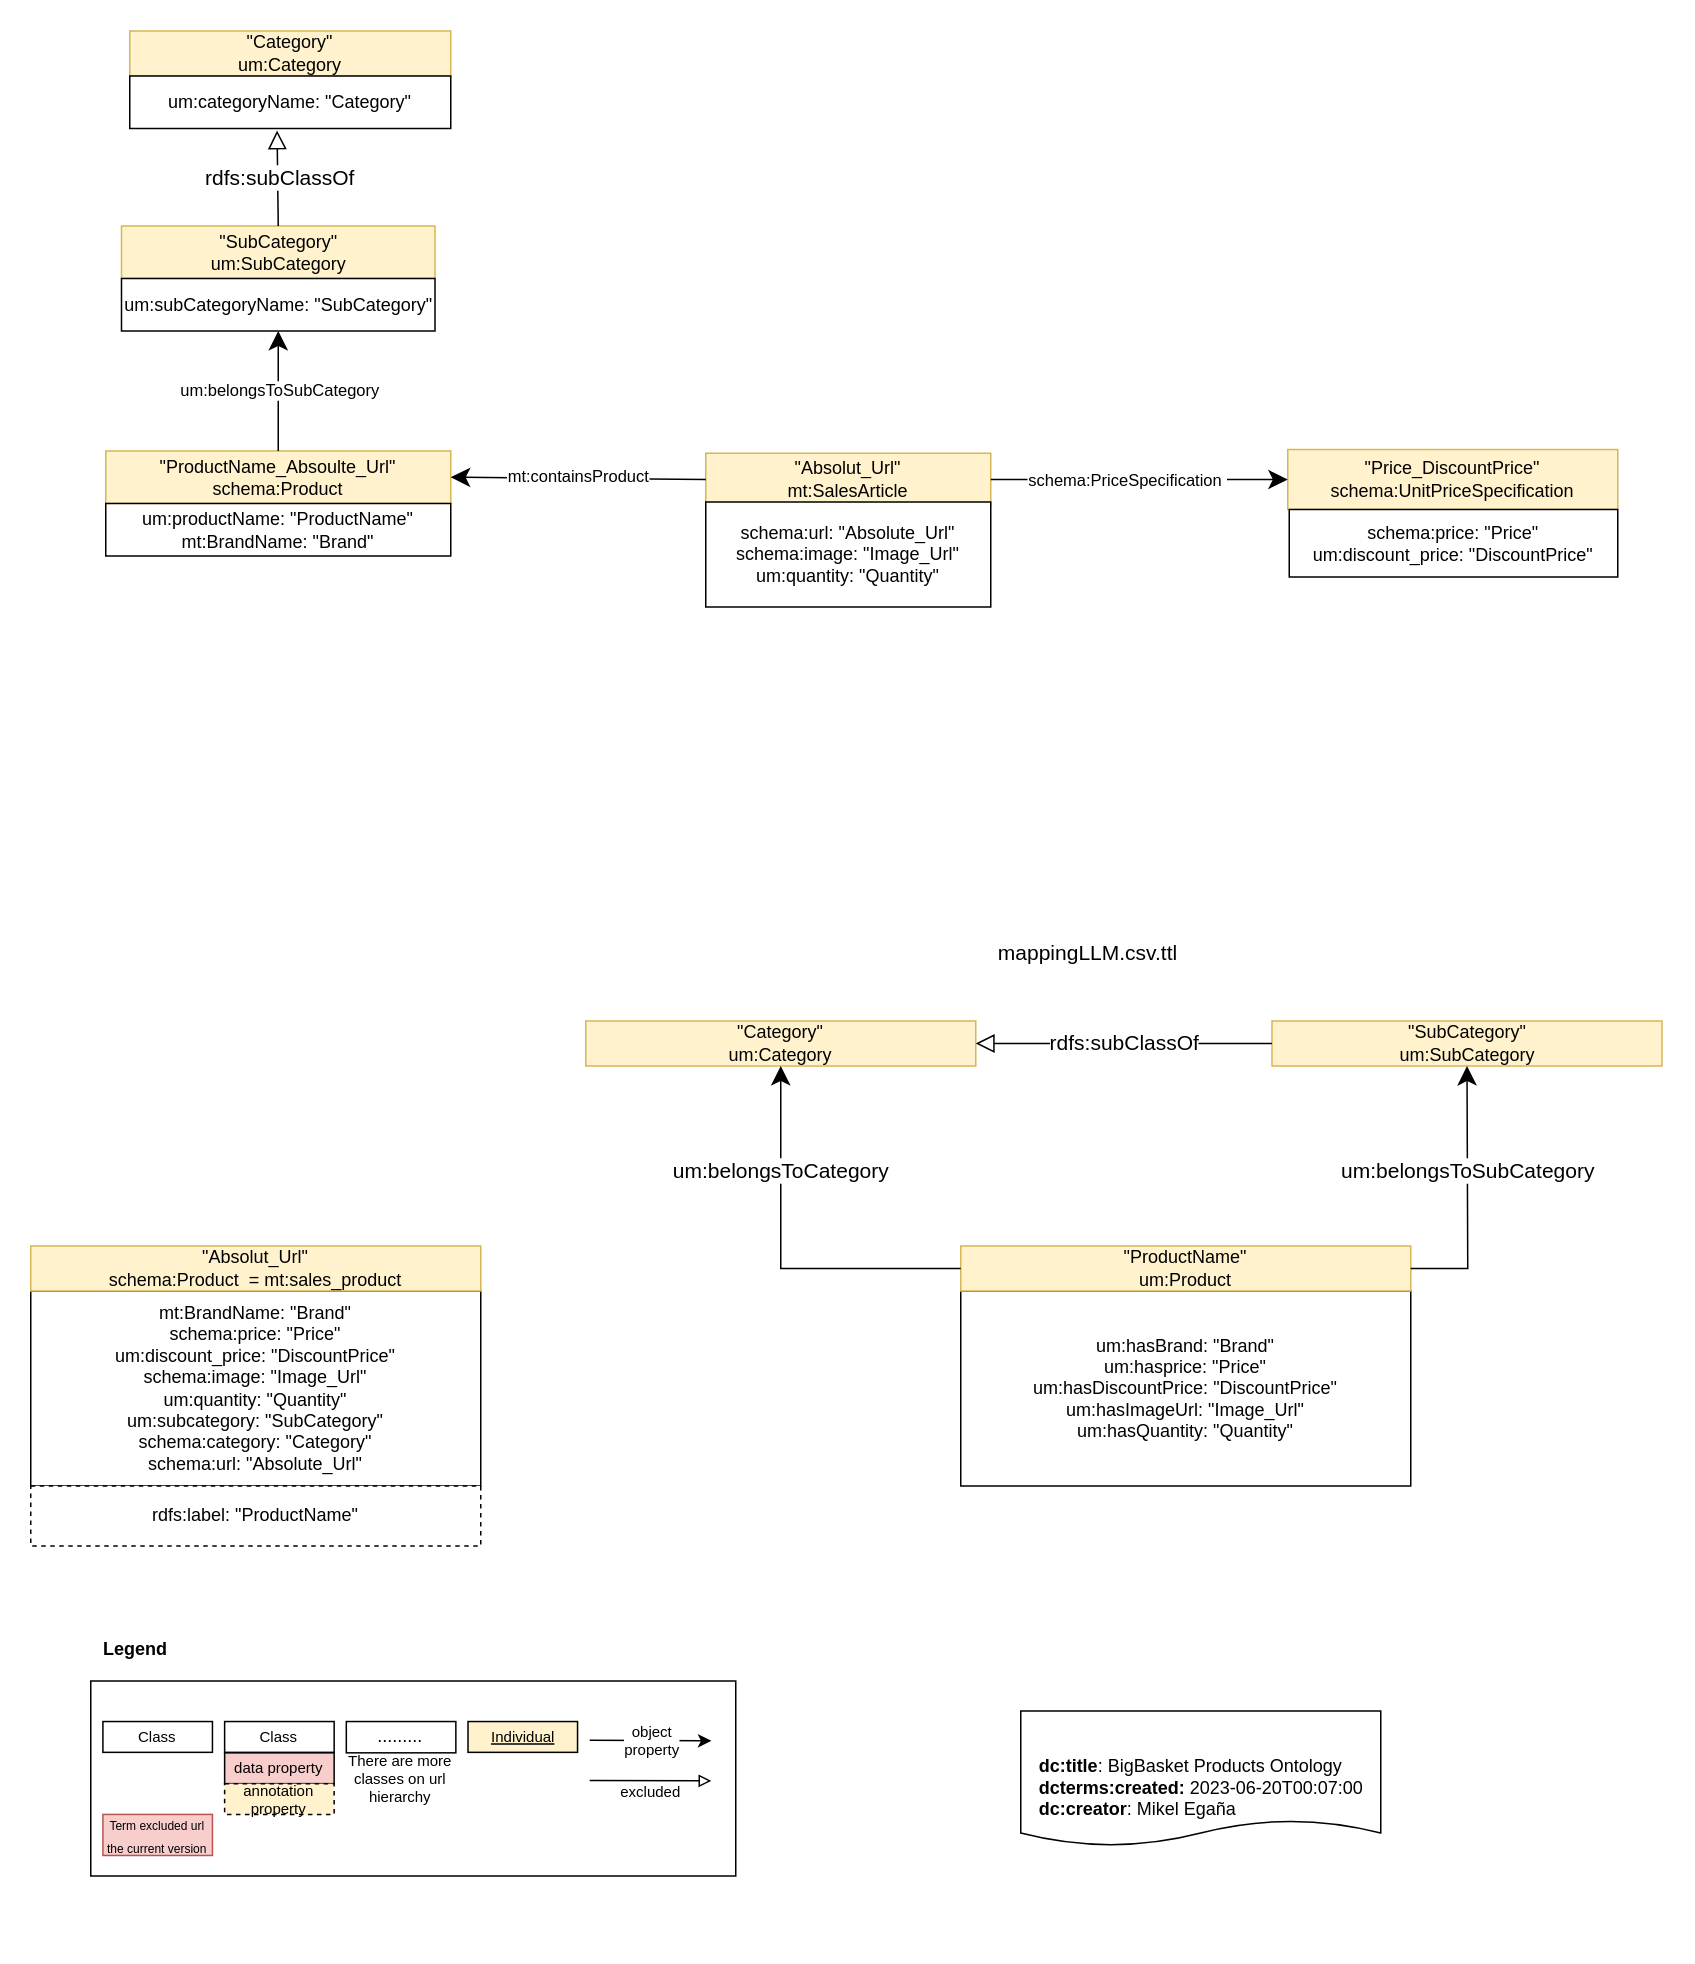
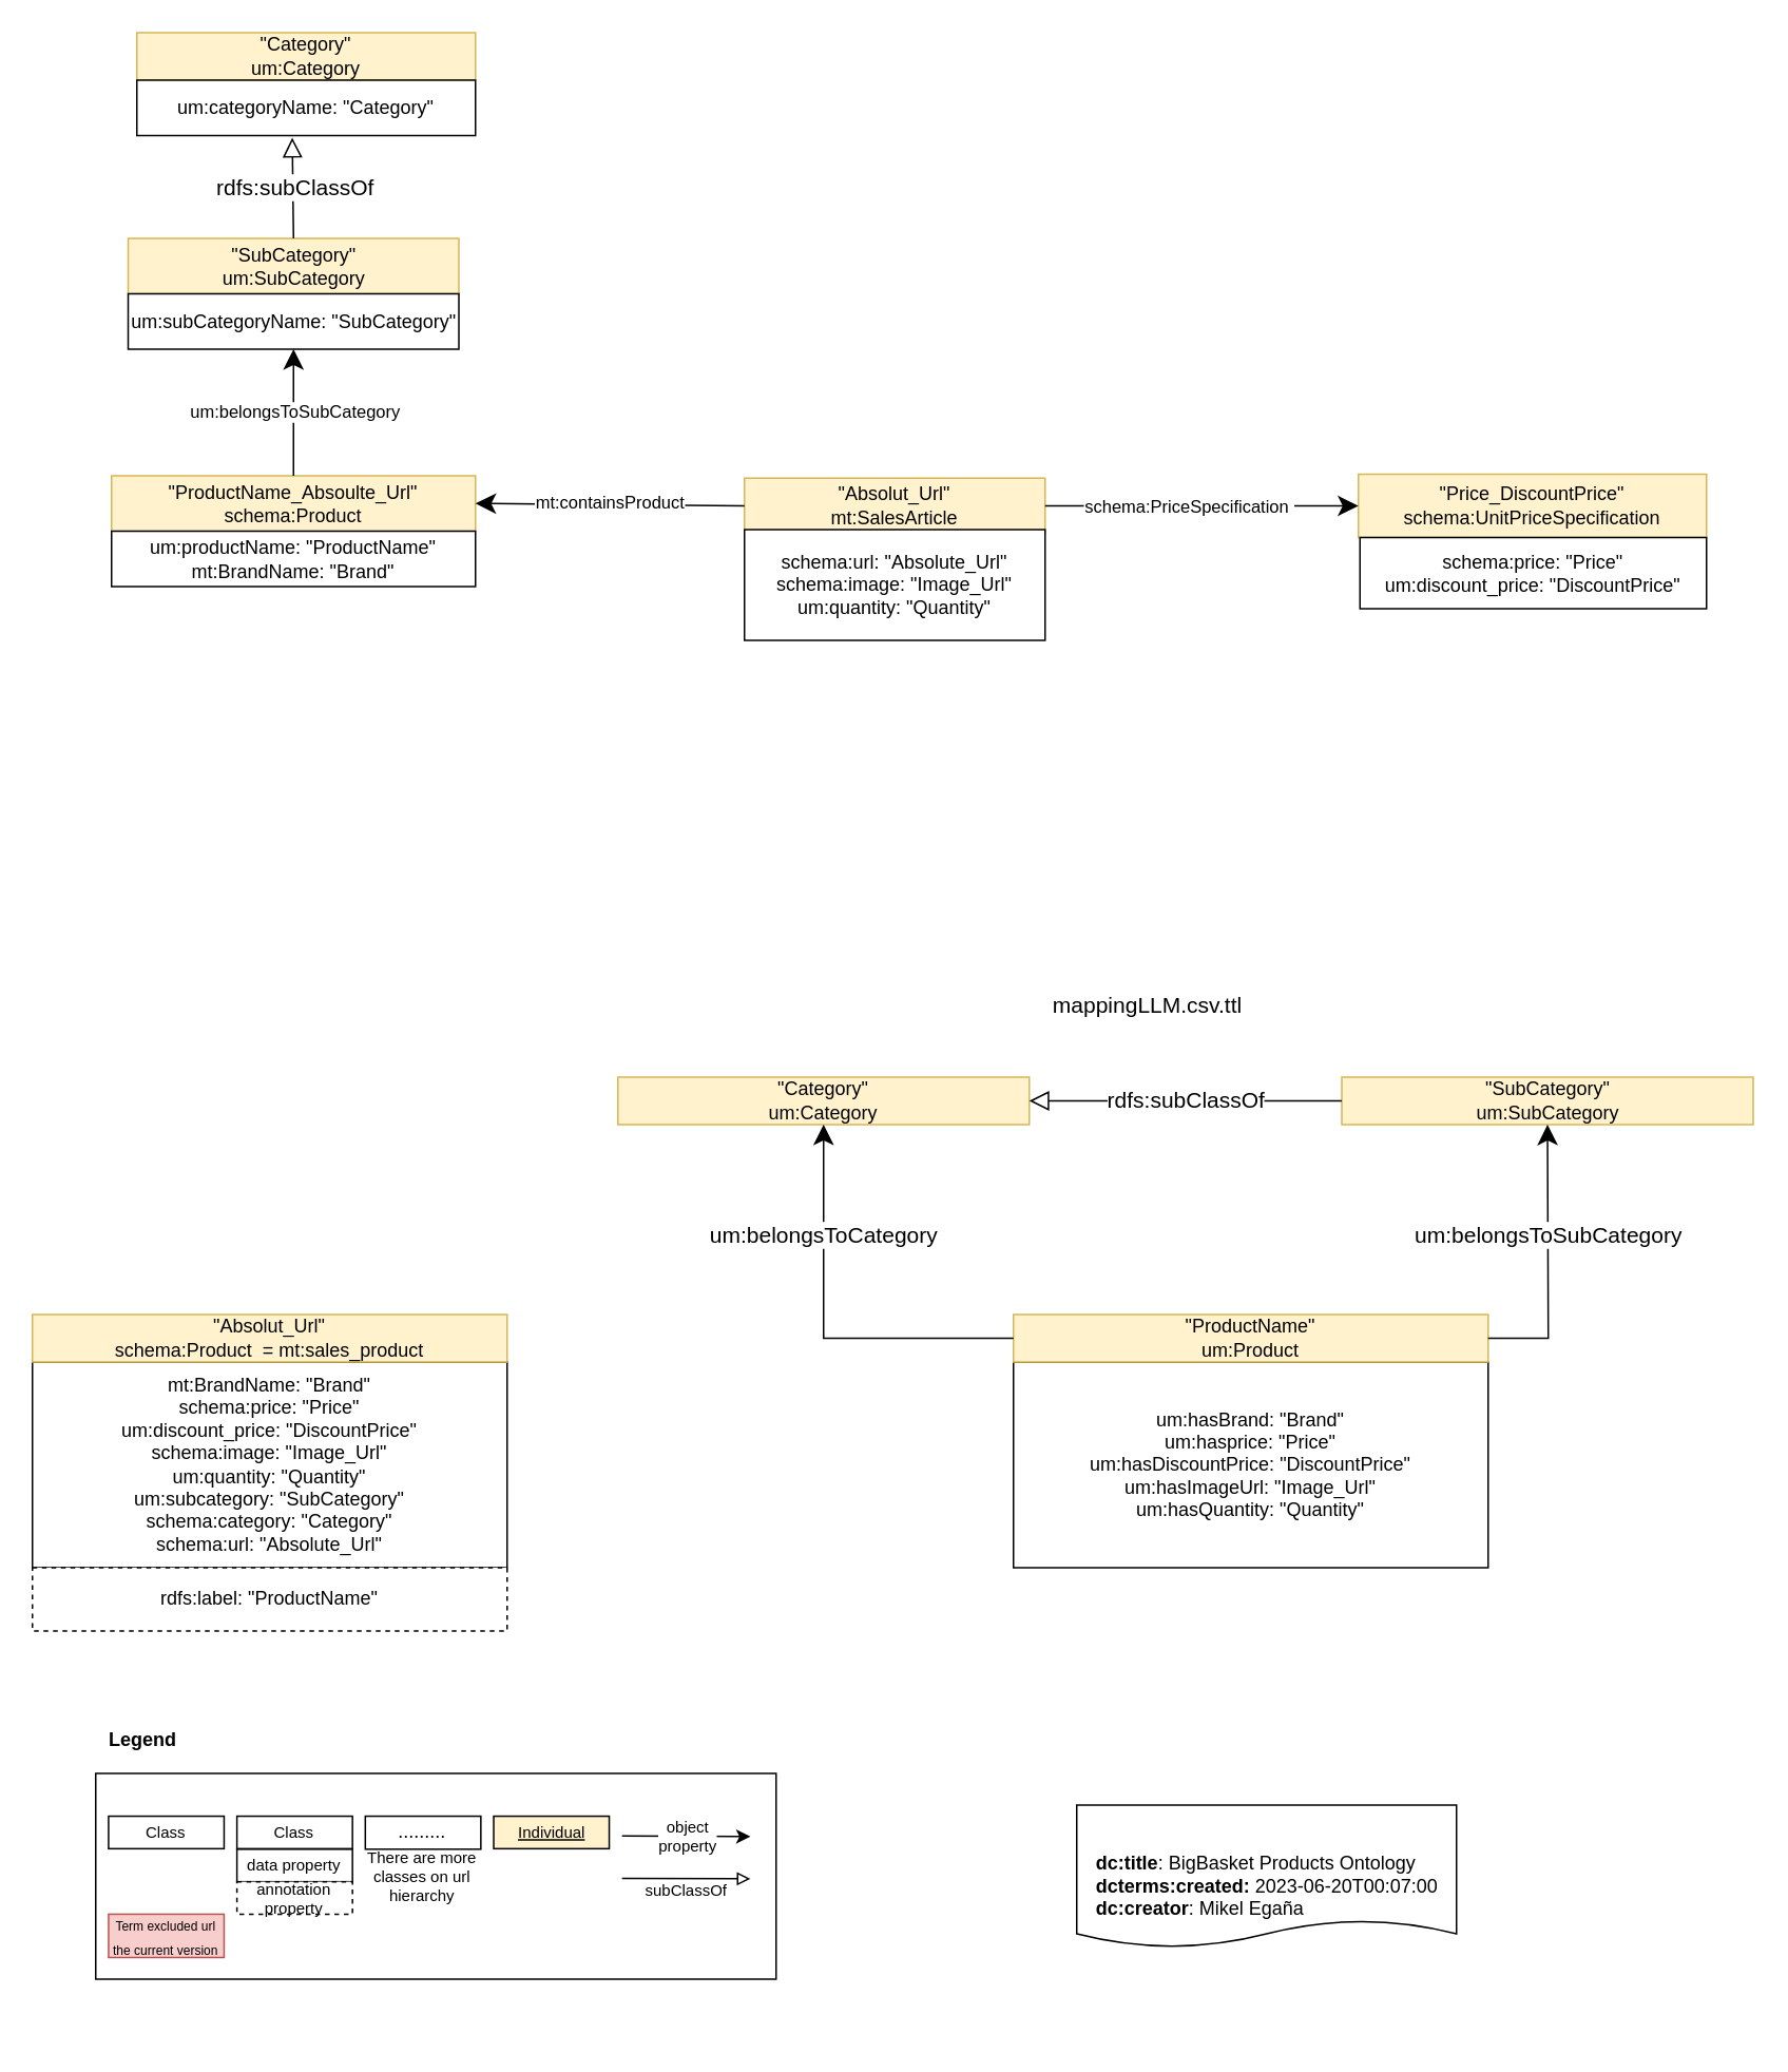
- <mxCell id="9" value="data property" style="rounded=0;whiteSpace=wrap;html=1;fontSize=10;fillColor=#f8cecc;" parent="5" vertex="1"><mxGeometry x="89.245" y="47.899" width="73.019" height="20.526" as="geometry" /></mxCell>
+ <mxCell id="9" value="data property" style="rounded=0;whiteSpace=wrap;html=1;fontSize=10;" parent="5" vertex="1"><mxGeometry x="89.245" y="47.899" width="73.019" height="20.526" as="geometry" /></mxCell>
- <mxCell id="16" value="excluded" style="text;html=1;strokeColor=none;fillColor=none;align=center;verticalAlign=middle;whiteSpace=wrap;rounded=0;fontSize=10;" parent="5" vertex="1"><mxGeometry x="324.528" y="67.402" width="97.358" height="13.684" as="geometry" /></mxCell>
+ <mxCell id="16" value="subClassOf" style="text;html=1;strokeColor=none;fillColor=none;align=center;verticalAlign=middle;whiteSpace=wrap;rounded=0;fontSize=10;" parent="5" vertex="1"><mxGeometry x="324.528" y="67.402" width="97.358" height="13.684" as="geometry" /></mxCell>
- <mxCell id="14" value="annotation property" style="rounded=0;whiteSpace=wrap;html=1;dashed=1;fontSize=10;fillColor=#fff2cc;" parent="5" vertex="1"><mxGeometry x="89.245" y="68.426" width="73.019" height="20.526" as="geometry" /></mxCell>
+ <mxCell id="14" value="annotation property" style="rounded=0;whiteSpace=wrap;html=1;dashed=1;fontSize=10;" parent="5" vertex="1"><mxGeometry x="89.245" y="68.426" width="73.019" height="20.526" as="geometry" /></mxCell>
